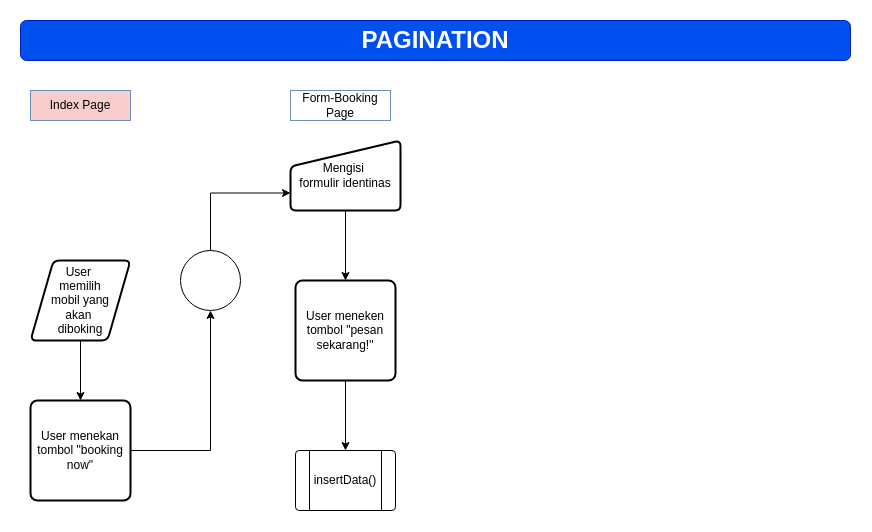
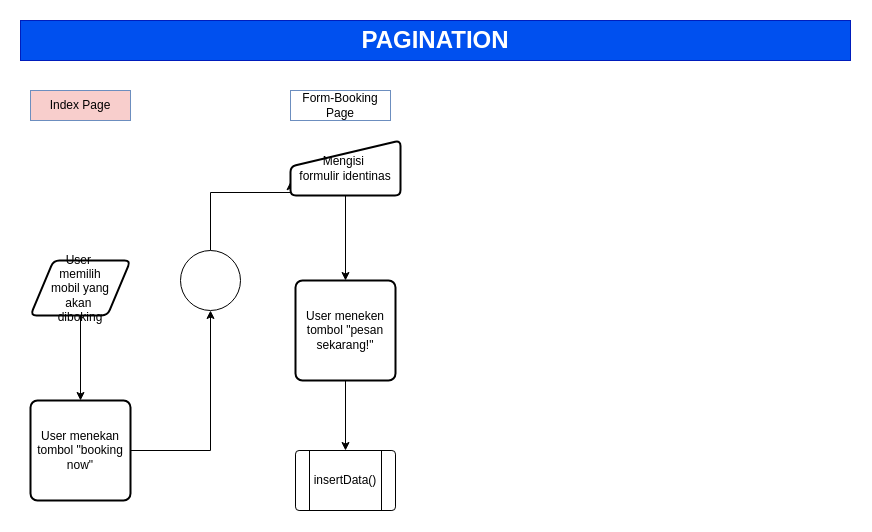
- <mxCell id="2" value="&lt;h1&gt;PAGINATION&lt;/h1&gt;" style="whiteSpace=wrap;html=1;fillColor=#0050ef;strokeColor=#001DBC;glass=0;shadow=0;fontColor=#ffffff;rounded=1;" parent="1" vertex="1"><mxGeometry x="20" y="20" width="830" height="40" as="geometry" /></mxCell>
+ <mxCell id="2" value="&lt;h1&gt;PAGINATION&lt;/h1&gt;" style="rounded=0;whiteSpace=wrap;html=1;fillColor=#0050ef;strokeColor=#001DBC;glass=0;shadow=0;fontColor=#ffffff;" parent="1" vertex="1"><mxGeometry x="20" y="20" width="830" height="40" as="geometry" /></mxCell>
- <mxCell id="12" value="Mengisi&amp;nbsp;&lt;div&gt;formulir identinas&lt;/div&gt;" style="html=1;strokeWidth=2;shape=manualInput;whiteSpace=wrap;rounded=1;size=26;arcSize=11;" vertex="1" parent="1"><mxGeometry x="290" y="140" width="110" height="70" as="geometry" /></mxCell>
+ <mxCell id="12" value="Mengisi&amp;nbsp;&lt;div&gt;formulir identinas&lt;/div&gt;" style="html=1;strokeWidth=2;shape=manualInput;whiteSpace=wrap;rounded=1;size=26;arcSize=11;" vertex="1" parent="1"><mxGeometry x="290" y="140" width="110" height="55" as="geometry" /></mxCell>
- <mxCell id="5" value="User&amp;nbsp;&lt;div&gt;memilih&lt;div&gt;mobil yang&lt;/div&gt;&lt;div&gt;akan&amp;nbsp;&lt;/div&gt;&lt;div&gt;diboking&lt;/div&gt;&lt;/div&gt;" style="shape=parallelogram;html=1;strokeWidth=2;perimeter=parallelogramPerimeter;whiteSpace=wrap;rounded=1;arcSize=12;size=0.23;" vertex="1" parent="1"><mxGeometry x="30" y="260" width="100" height="80" as="geometry" /></mxCell>
+ <mxCell id="5" value="User&amp;nbsp;&lt;div&gt;memilih&lt;div&gt;mobil yang&lt;/div&gt;&lt;div&gt;akan&amp;nbsp;&lt;/div&gt;&lt;div&gt;diboking&lt;/div&gt;&lt;/div&gt;" style="shape=parallelogram;html=1;strokeWidth=2;perimeter=parallelogramPerimeter;whiteSpace=wrap;rounded=1;arcSize=12;size=0.23;" vertex="1" parent="1"><mxGeometry x="30" y="260" width="100" height="55" as="geometry" /></mxCell>
